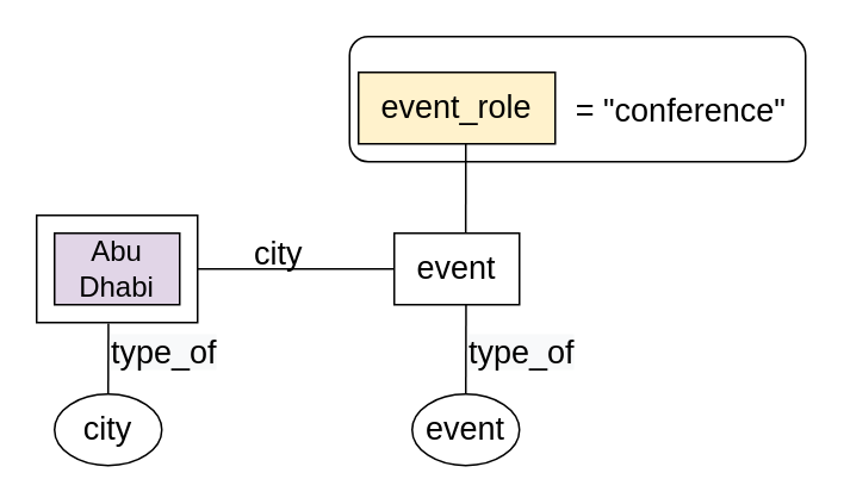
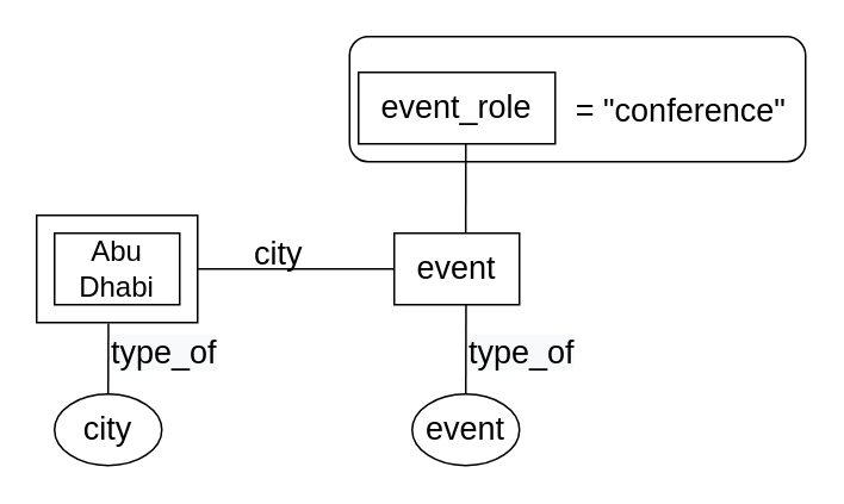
- <mxCell id="9" value="&lt;font style=&quot;font-size: 18px&quot;&gt;event_role&lt;/font&gt;" style="rounded=0;whiteSpace=wrap;html=1;fillColor=#fff2cc;" vertex="1" parent="1"><mxGeometry x="200" y="40" width="110" height="40" as="geometry" /></mxCell>
+ <mxCell id="9" value="&lt;font style=&quot;font-size: 18px&quot;&gt;event_role&lt;/font&gt;" style="rounded=0;whiteSpace=wrap;html=1;" vertex="1" parent="1"><mxGeometry x="200" y="40" width="110" height="40" as="geometry" /></mxCell>
- <mxCell id="4" value="&lt;font size=&quot;3&quot;&gt;Abu Dhabi&lt;/font&gt;" style="rounded=0;whiteSpace=wrap;html=1;fillColor=#e1d5e7;" vertex="1" parent="1"><mxGeometry x="30" y="130" width="70" height="40" as="geometry" /></mxCell>
+ <mxCell id="4" value="&lt;font size=&quot;3&quot;&gt;Abu Dhabi&lt;/font&gt;" style="rounded=0;whiteSpace=wrap;html=1;" vertex="1" parent="1"><mxGeometry x="30" y="130" width="70" height="40" as="geometry" /></mxCell>
